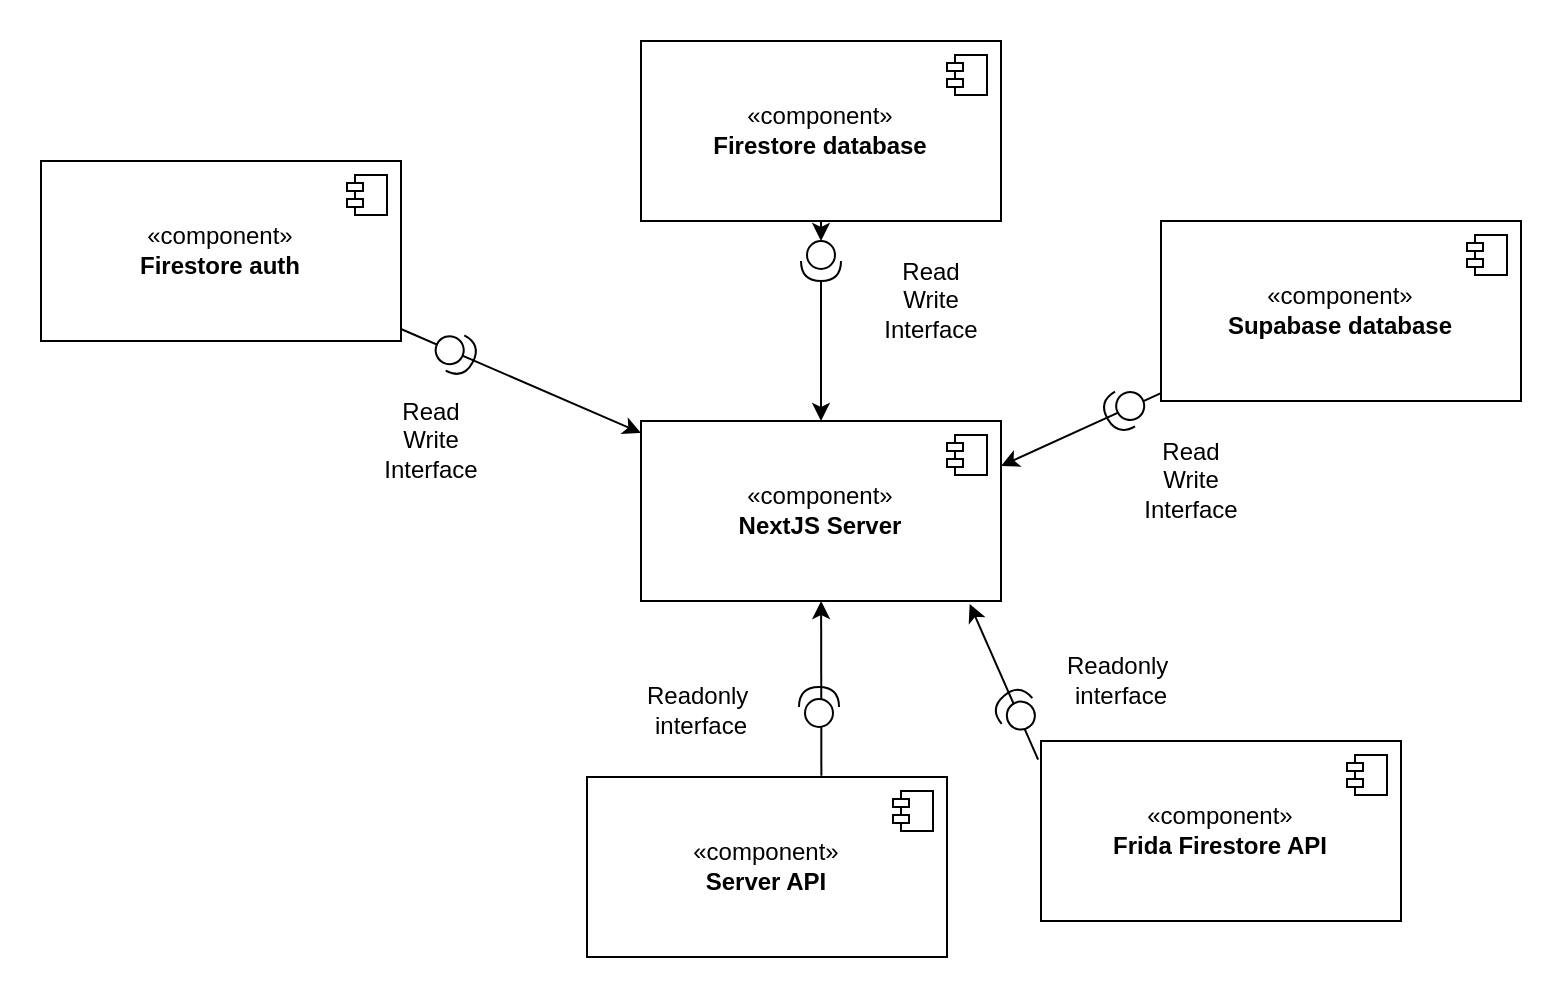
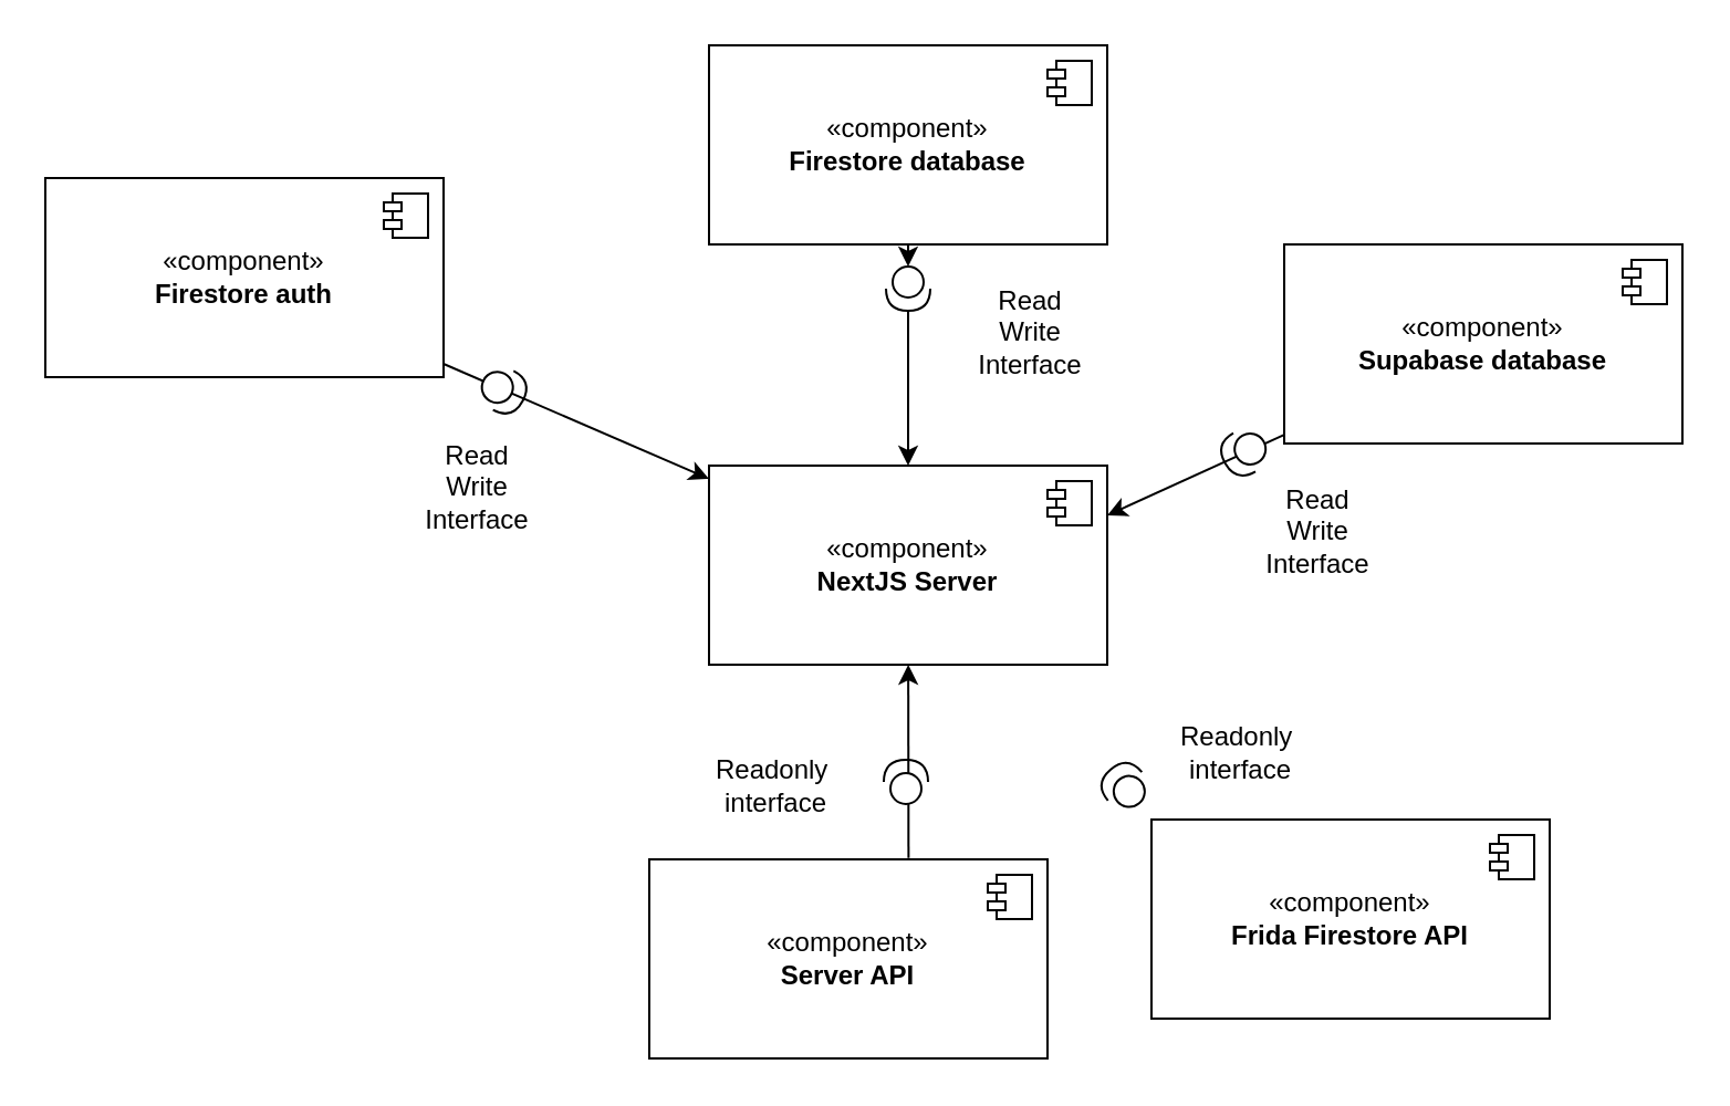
- <mxCell id="22" style="edgeStyle=none;rounded=0;orthogonalLoop=1;jettySize=auto;html=1;entryX=0.913;entryY=1.017;entryDx=0;entryDy=0;entryPerimeter=0;exitX=-0.008;exitY=0.103;exitDx=0;exitDy=0;exitPerimeter=0;" edge="1" parent="1" source="20" target="7"><mxGeometry relative="1" as="geometry"><mxPoint x="560" y="327" as="targetPoint" /><mxPoint x="640" y="290" as="sourcePoint" /></mxGeometry></mxCell>
